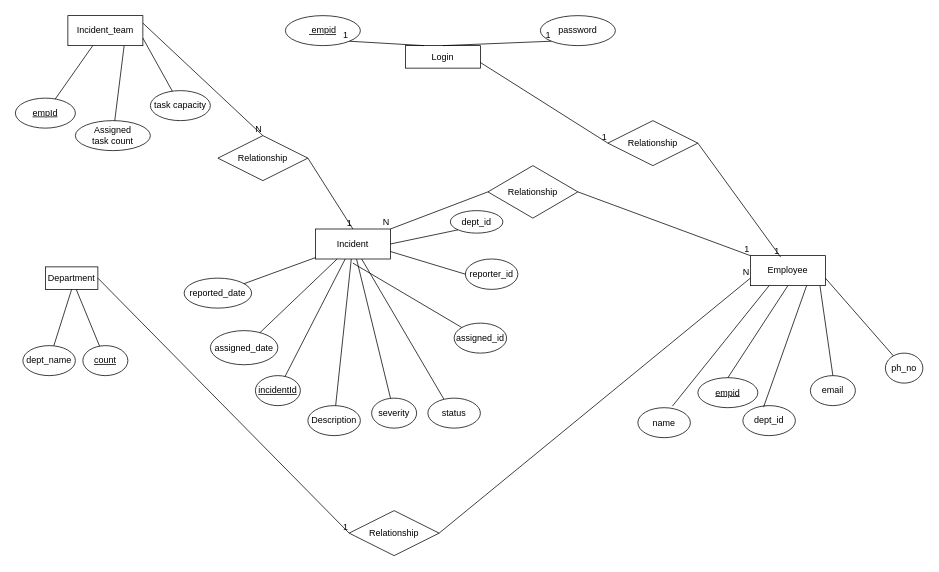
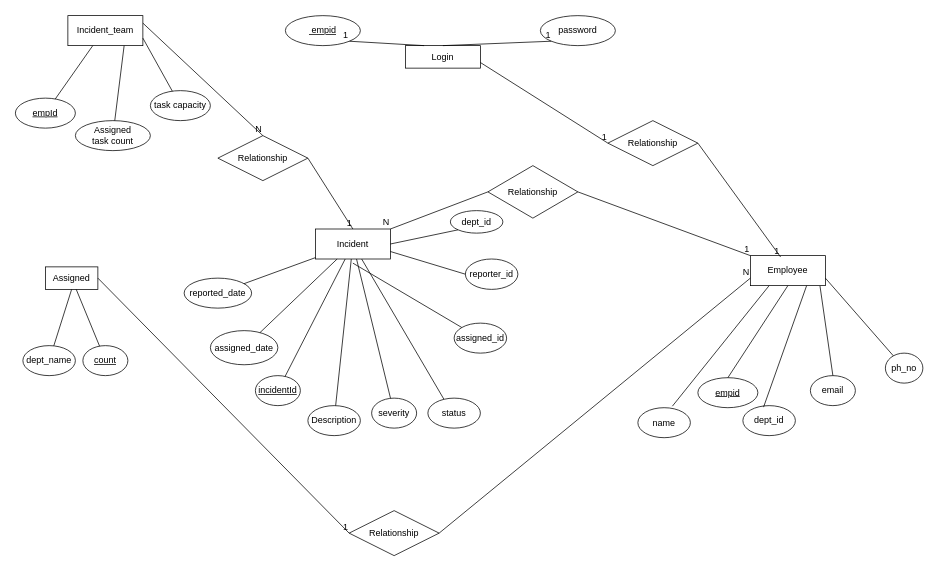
- <mxCell id="21" value="Department" style="whiteSpace=wrap;html=1;align=center;" vertex="1" parent="1"><mxGeometry x="60" y="355" width="70" height="30" as="geometry" /></mxCell>
+ <mxCell id="21" value="Assigned" style="whiteSpace=wrap;html=1;align=center;" vertex="1" parent="1"><mxGeometry x="60" y="355" width="70" height="30" as="geometry" /></mxCell>
